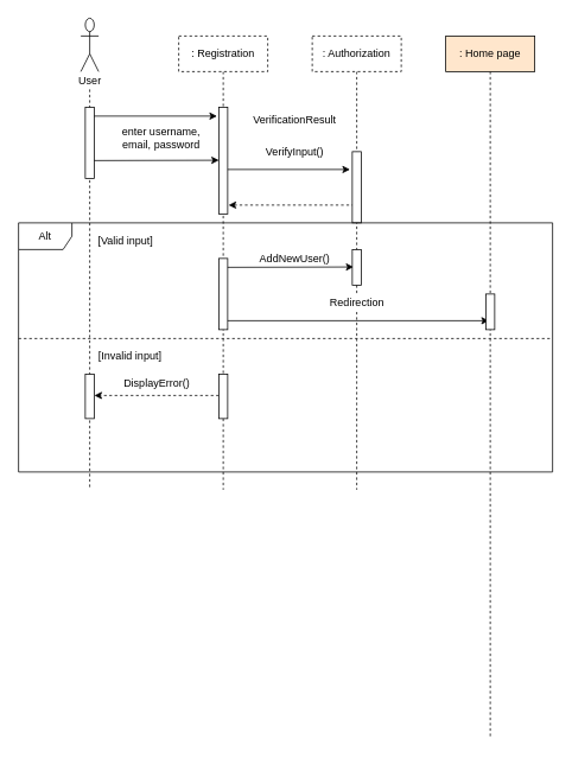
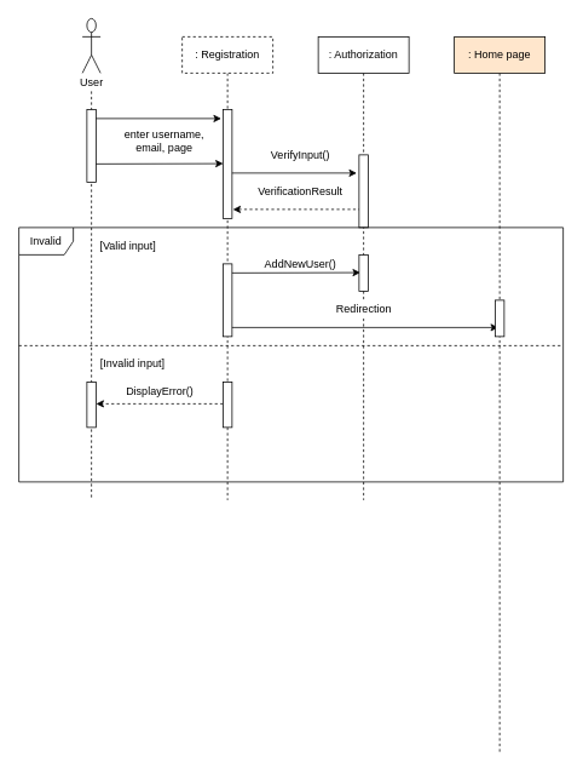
- <mxCell id="9" value=": Authorization" style="rounded=0;whiteSpace=wrap;html=1;dashed=1;" vertex="1" parent="1"><mxGeometry x="350" y="40" width="100" height="40" as="geometry" /></mxCell>
+ <mxCell id="9" value=": Authorization" style="rounded=0;whiteSpace=wrap;html=1;" vertex="1" parent="1"><mxGeometry x="350" y="40" width="100" height="40" as="geometry" /></mxCell>
- <mxCell id="16" value="VerificationResult" style="text;html=1;align=center;verticalAlign=middle;resizable=0;points=[];autosize=1;strokeColor=none;" vertex="1" parent="1"><mxGeometry x="275" y="125" width="110" height="20" as="geometry" /></mxCell>
+ <mxCell id="16" value="VerificationResult" style="text;html=1;align=center;verticalAlign=middle;resizable=0;points=[];autosize=1;strokeColor=none;" vertex="1" parent="1"><mxGeometry x="275" y="200" width="110" height="20" as="geometry" /></mxCell>
- <mxCell id="14" value="enter username,&lt;br&gt;email, password" style="text;html=1;align=center;verticalAlign=middle;resizable=0;points=[];autosize=1;strokeColor=none;" vertex="1" parent="1"><mxGeometry x="130" y="140" width="100" height="30" as="geometry" /></mxCell>
+ <mxCell id="14" value="enter username,&lt;br&gt;email, page" style="text;html=1;align=center;verticalAlign=middle;resizable=0;points=[];autosize=1;strokeColor=none;" vertex="1" parent="1"><mxGeometry x="130" y="140" width="100" height="30" as="geometry" /></mxCell>
- <mxCell id="35" value="Alt" style="shape=umlFrame;whiteSpace=wrap;html=1;fillColor=#ffffff;" vertex="1" parent="1"><mxGeometry y="250" width="600" height="280" as="geometry" x="20" /></mxCell>
+ <mxCell id="35" value="Invalid" style="shape=umlFrame;whiteSpace=wrap;html=1;fillColor=#ffffff;" vertex="1" parent="1"><mxGeometry y="250" width="600" height="280" as="geometry" x="20" /></mxCell>
